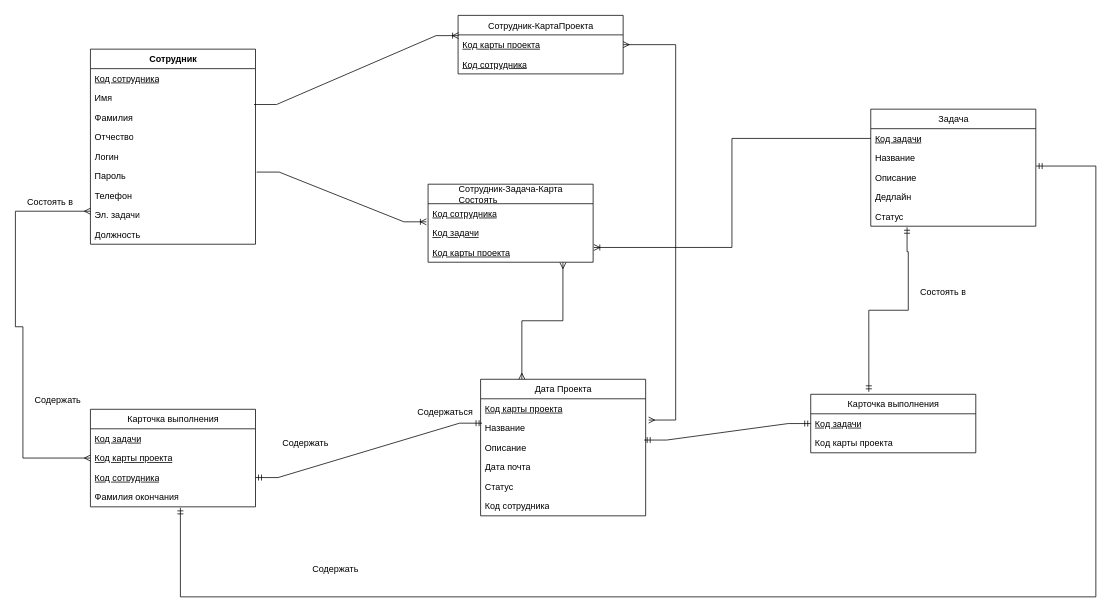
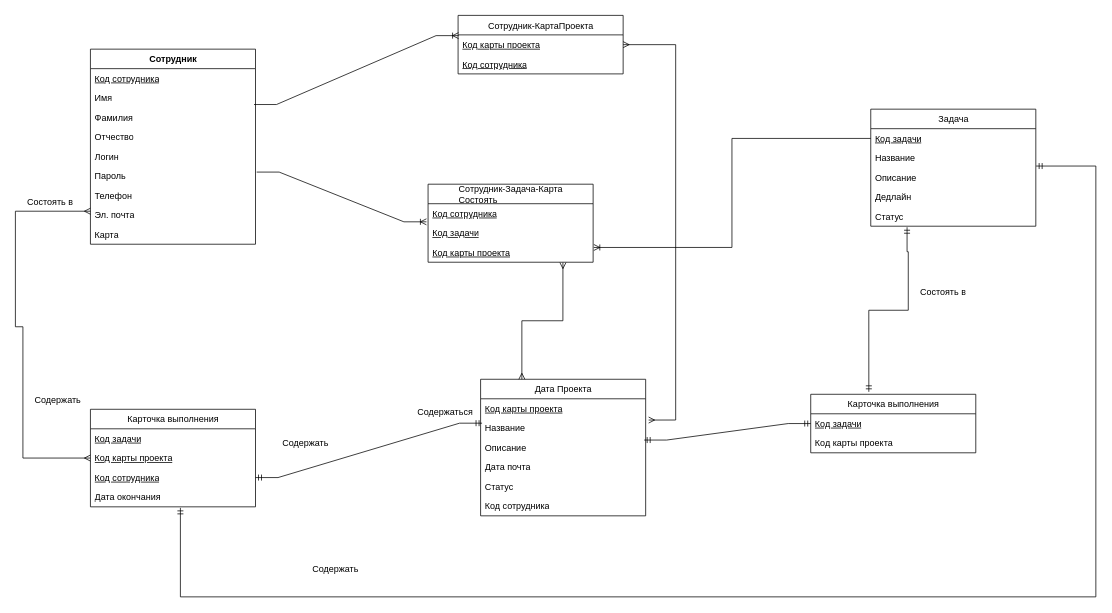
- <mxCell id="10" value="&lt;p style=&quot;margin: 0px; font-variant-numeric: normal; font-variant-east-asian: normal; font-variant-alternates: normal; font-kerning: auto; font-optical-sizing: auto; font-feature-settings: normal; font-variation-settings: normal; font-stretch: normal; line-height: normal;&quot; class=&quot;p1&quot;&gt;Эл. задачи&lt;/p&gt;" style="text;strokeColor=none;fillColor=none;align=left;verticalAlign=top;spacingLeft=4;spacingRight=4;overflow=hidden;rotatable=0;points=[[0,0.5],[1,0.5]];portConstraint=eastwest;whiteSpace=wrap;html=1;" parent="2" vertex="1"><mxGeometry y="208" width="220" height="26" as="geometry" /></mxCell>
+ <mxCell id="10" value="&lt;p style=&quot;margin: 0px; font-variant-numeric: normal; font-variant-east-asian: normal; font-variant-alternates: normal; font-kerning: auto; font-optical-sizing: auto; font-feature-settings: normal; font-variation-settings: normal; font-stretch: normal; line-height: normal;&quot; class=&quot;p1&quot;&gt;Эл. почта&lt;/p&gt;" style="text;strokeColor=none;fillColor=none;align=left;verticalAlign=top;spacingLeft=4;spacingRight=4;overflow=hidden;rotatable=0;points=[[0,0.5],[1,0.5]];portConstraint=eastwest;whiteSpace=wrap;html=1;" parent="2" vertex="1"><mxGeometry y="208" width="220" height="26" as="geometry" /></mxCell>
- <mxCell id="11" value="&lt;p style=&quot;margin: 0px; font-variant-numeric: normal; font-variant-east-asian: normal; font-variant-alternates: normal; font-kerning: auto; font-optical-sizing: auto; font-feature-settings: normal; font-variation-settings: normal; font-stretch: normal; line-height: normal;&quot; class=&quot;p1&quot;&gt;Должность&lt;/p&gt;" style="text;strokeColor=none;fillColor=none;align=left;verticalAlign=top;spacingLeft=4;spacingRight=4;overflow=hidden;rotatable=0;points=[[0,0.5],[1,0.5]];portConstraint=eastwest;whiteSpace=wrap;html=1;" parent="2" vertex="1"><mxGeometry y="234" width="220" height="26" as="geometry" /></mxCell>
+ <mxCell id="11" value="&lt;p style=&quot;margin: 0px; font-variant-numeric: normal; font-variant-east-asian: normal; font-variant-alternates: normal; font-kerning: auto; font-optical-sizing: auto; font-feature-settings: normal; font-variation-settings: normal; font-stretch: normal; line-height: normal;&quot; class=&quot;p1&quot;&gt;Карта&lt;/p&gt;" style="text;strokeColor=none;fillColor=none;align=left;verticalAlign=top;spacingLeft=4;spacingRight=4;overflow=hidden;rotatable=0;points=[[0,0.5],[1,0.5]];portConstraint=eastwest;whiteSpace=wrap;html=1;" parent="2" vertex="1"><mxGeometry y="234" width="220" height="26" as="geometry" /></mxCell>
- <mxCell id="16" value="&lt;p style=&quot;margin: 0px; font-variant-numeric: normal; font-variant-east-asian: normal; font-variant-alternates: normal; font-kerning: auto; font-optical-sizing: auto; font-feature-settings: normal; font-variation-settings: normal; font-stretch: normal; line-height: normal;&quot; class=&quot;p1&quot;&gt;Фамилия окончания&lt;/p&gt;" style="text;strokeColor=none;fillColor=none;align=left;verticalAlign=top;spacingLeft=4;spacingRight=4;overflow=hidden;rotatable=0;points=[[0,0.5],[1,0.5]];portConstraint=eastwest;whiteSpace=wrap;html=1;" parent="12" vertex="1"><mxGeometry y="104" width="220" height="26" as="geometry" /></mxCell>
+ <mxCell id="16" value="&lt;p style=&quot;margin: 0px; font-variant-numeric: normal; font-variant-east-asian: normal; font-variant-alternates: normal; font-kerning: auto; font-optical-sizing: auto; font-feature-settings: normal; font-variation-settings: normal; font-stretch: normal; line-height: normal;&quot; class=&quot;p1&quot;&gt;Дата окончания&lt;/p&gt;" style="text;strokeColor=none;fillColor=none;align=left;verticalAlign=top;spacingLeft=4;spacingRight=4;overflow=hidden;rotatable=0;points=[[0,0.5],[1,0.5]];portConstraint=eastwest;whiteSpace=wrap;html=1;" parent="12" vertex="1"><mxGeometry y="104" width="220" height="26" as="geometry" /></mxCell>
